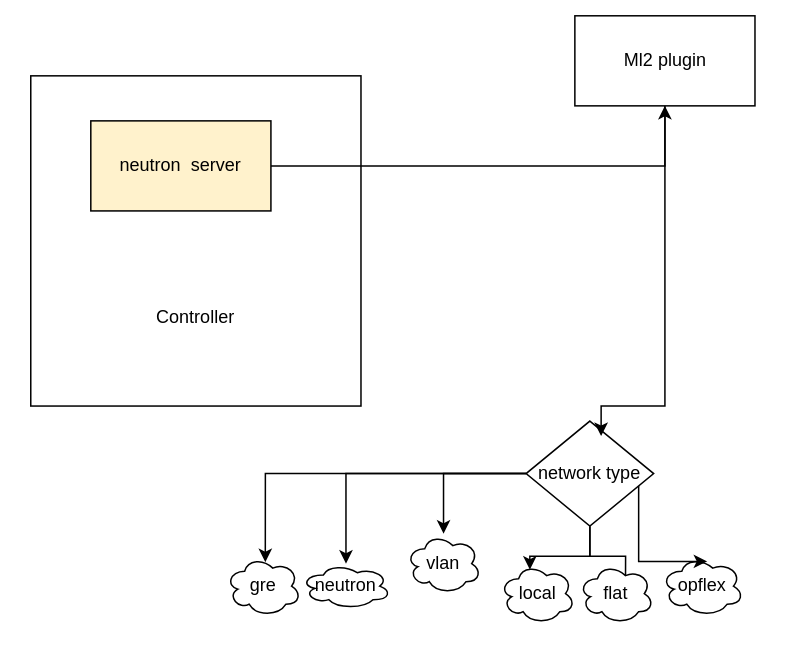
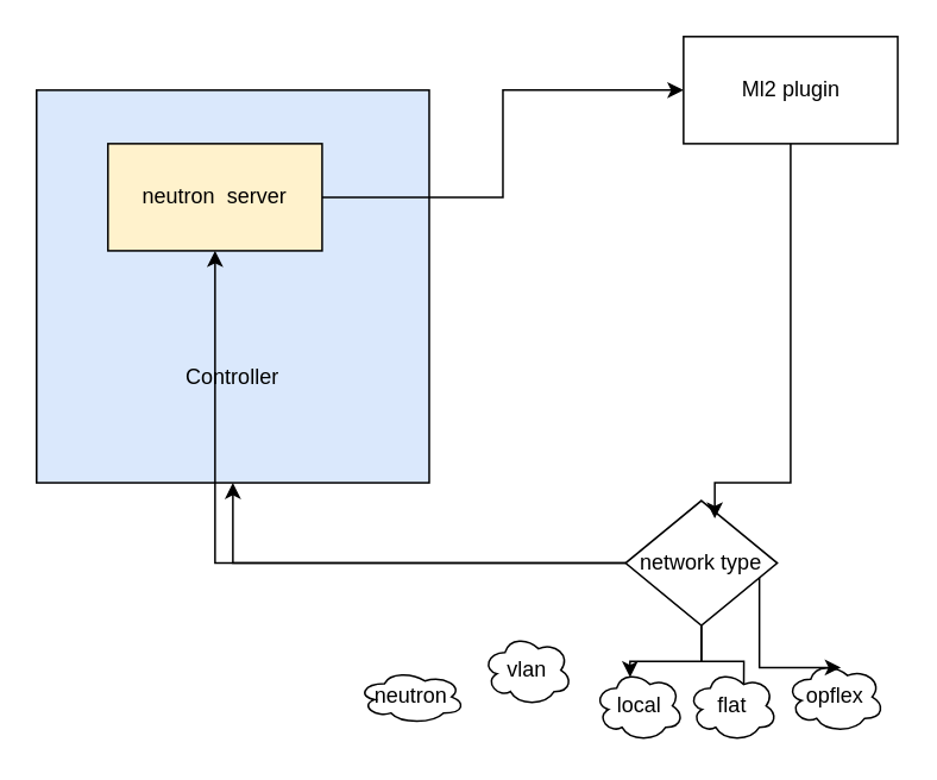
- <mxCell id="17" value="Ml2 plugin" style="rounded=0;whiteSpace=wrap;html=1;" vertex="1" parent="1"><mxGeometry x="382.5" y="10" width="120" height="60" as="geometry" /></mxCell>
+ <mxCell id="17" value="Ml2 plugin" style="rounded=0;whiteSpace=wrap;html=1;" vertex="1" parent="1"><mxGeometry x="382.5" width="120" height="60" as="geometry" y="20" /></mxCell>
- <mxCell id="2" value="&amp;nbsp; &amp;nbsp; &amp;nbsp; &amp;nbsp; &amp;nbsp; &amp;nbsp; &amp;nbsp; &amp;nbsp; &amp;nbsp; &amp;nbsp; &amp;nbsp; &amp;nbsp; &amp;nbsp; &amp;nbsp; &amp;nbsp; &amp;nbsp; &amp;nbsp; &amp;nbsp; &amp;nbsp; &amp;nbsp;&lt;br&gt;&lt;br&gt;&lt;br&gt;&lt;br&gt;&lt;br&gt;&lt;br&gt;&lt;br&gt;Controller" style="whiteSpace=wrap;html=1;aspect=fixed;" parent="1" vertex="1"><mxGeometry x="20" y="50" width="220" height="220" as="geometry" /></mxCell>
+ <mxCell id="2" value="&amp;nbsp; &amp;nbsp; &amp;nbsp; &amp;nbsp; &amp;nbsp; &amp;nbsp; &amp;nbsp; &amp;nbsp; &amp;nbsp; &amp;nbsp; &amp;nbsp; &amp;nbsp; &amp;nbsp; &amp;nbsp; &amp;nbsp; &amp;nbsp; &amp;nbsp; &amp;nbsp; &amp;nbsp; &amp;nbsp;&lt;br&gt;&lt;br&gt;&lt;br&gt;&lt;br&gt;&lt;br&gt;&lt;br&gt;&lt;br&gt;Controller" style="whiteSpace=wrap;html=1;aspect=fixed;fillColor=#dae8fc;" parent="1" vertex="1"><mxGeometry x="20" y="50" width="220" height="220" as="geometry" /></mxCell>
- <mxCell id="9" style="edgeStyle=orthogonalEdgeStyle;rounded=0;orthogonalLoop=1;jettySize=auto;html=1;" edge="1" parent="1" source="12" target="14"><mxGeometry relative="1" as="geometry" /></mxCell>
+ <mxCell id="9" style="edgeStyle=orthogonalEdgeStyle;rounded=0;orthogonalLoop=1;jettySize=auto;html=1;" edge="1" parent="1" source="12" target="2"><mxGeometry relative="1" as="geometry" /></mxCell>
- <mxCell id="7" style="edgeStyle=orthogonalEdgeStyle;rounded=0;orthogonalLoop=1;jettySize=auto;html=1;entryX=0.525;entryY=0.1;entryDx=0;entryDy=0;entryPerimeter=0;" edge="1" parent="1" source="12" target="15"><mxGeometry relative="1" as="geometry" /></mxCell>
- <mxCell id="8" style="edgeStyle=orthogonalEdgeStyle;rounded=0;orthogonalLoop=1;jettySize=auto;html=1;" edge="1" parent="1" source="12" target="13"><mxGeometry relative="1" as="geometry" /></mxCell>
+ <mxCell id="8" style="edgeStyle=orthogonalEdgeStyle;rounded=0;orthogonalLoop=1;jettySize=auto;html=1;" edge="1" parent="1" source="12" target="4"><mxGeometry relative="1" as="geometry" /></mxCell>
- <mxCell id="15" value="gre" style="ellipse;shape=cloud;whiteSpace=wrap;html=1;" vertex="1" parent="1"><mxGeometry x="150" y="370" width="50" height="40" as="geometry" /></mxCell>
